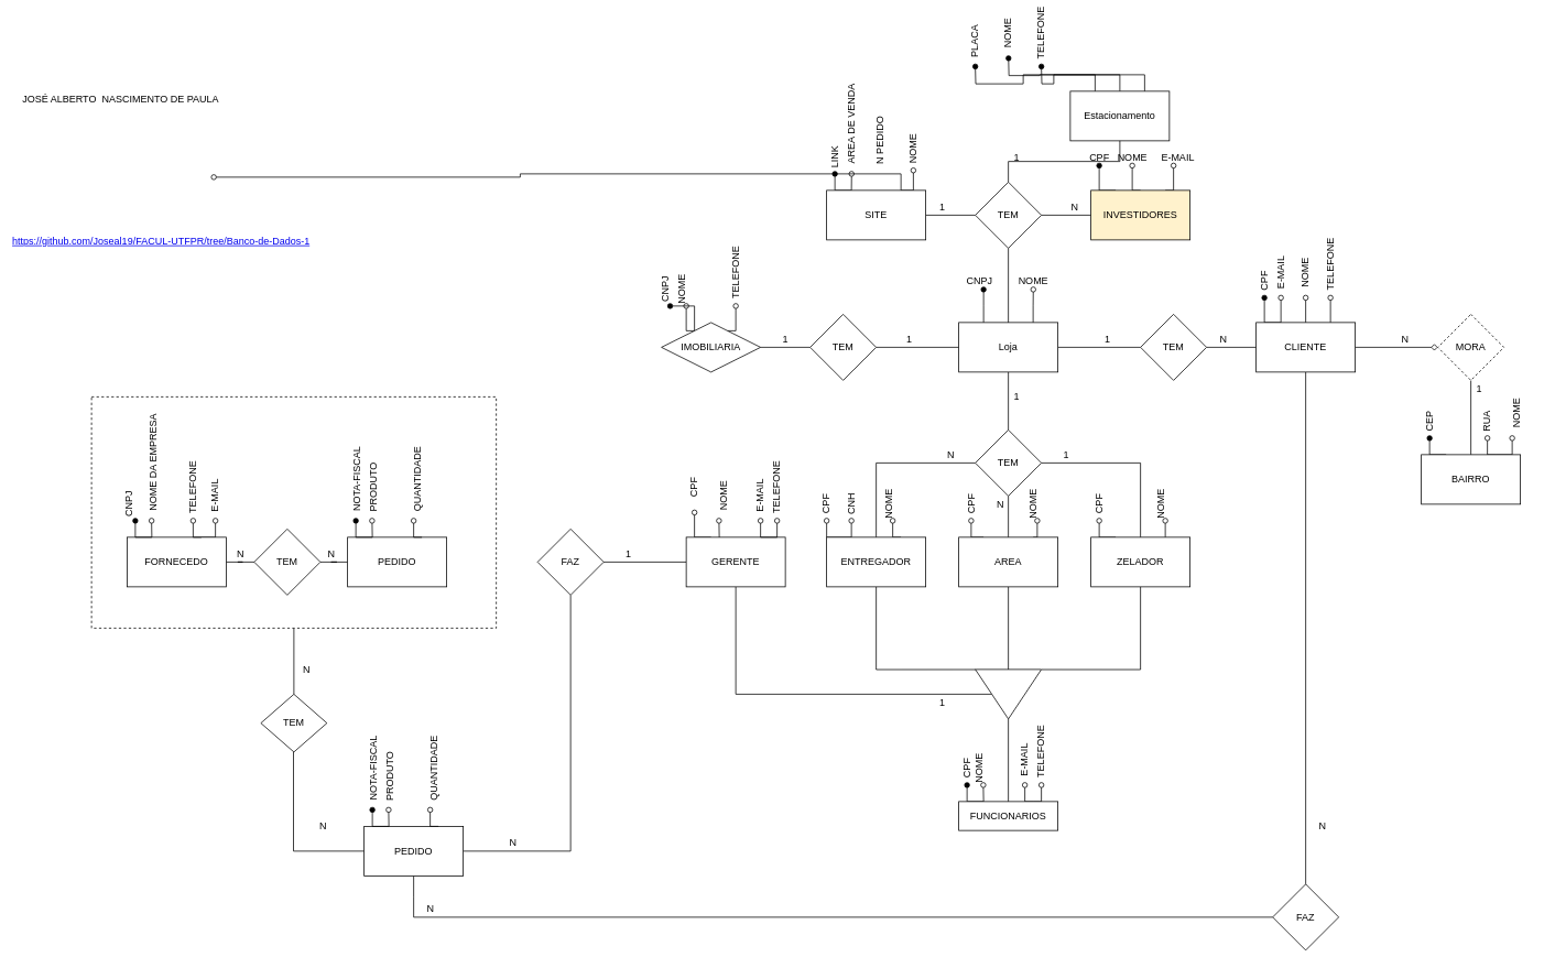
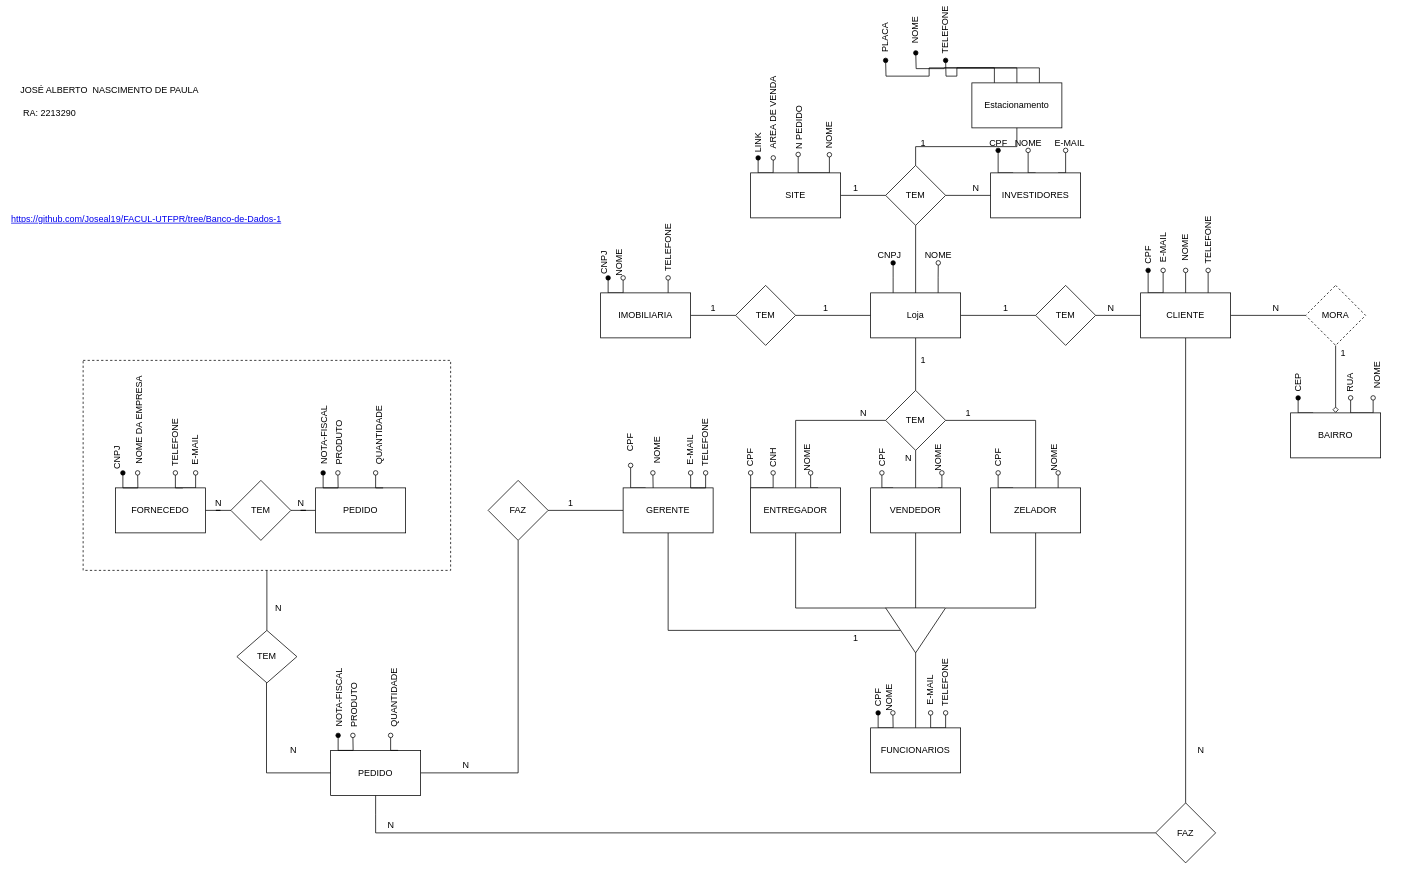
+ <mxCell id="173" value="RA: 2213290" style="text;html=1;align=center;verticalAlign=middle;resizable=0;points=[];autosize=1;strokeColor=none;fillColor=none;" vertex="1" parent="1"><mxGeometry x="20" y="130" width="90" height="20" as="geometry" /></mxCell>
- <mxCell id="31" style="edgeStyle=orthogonalEdgeStyle;rounded=0;orthogonalLoop=1;jettySize=auto;html=1;exitX=0.75;exitY=0;exitDx=0;exitDy=0;endArrow=oval;endFill=0;" edge="1" parent="1" source="33" target="174"><mxGeometry relative="1" as="geometry"><mxPoint x="1070" y="200" as="targetPoint" /></mxGeometry></mxCell>
+ <mxCell id="31" style="edgeStyle=orthogonalEdgeStyle;rounded=0;orthogonalLoop=1;jettySize=auto;html=1;exitX=0.75;exitY=0;exitDx=0;exitDy=0;endArrow=oval;endFill=0;entryX=-0.006;entryY=0.42;entryDx=0;entryDy=0;entryPerimeter=0;" edge="1" parent="1" source="33" target="36"><mxGeometry relative="1" as="geometry"><mxPoint x="1070" y="200" as="targetPoint" /></mxGeometry></mxCell>
- <mxCell id="25" value="INVESTIDORES" style="whiteSpace=wrap;html=1;fillColor=#fff2cc;" vertex="1" parent="1"><mxGeometry x="1320" y="220" width="120" height="60" as="geometry" /></mxCell>
+ <mxCell id="25" value="INVESTIDORES" style="whiteSpace=wrap;html=1;" vertex="1" parent="1"><mxGeometry x="1320" y="220" width="120" height="60" as="geometry" /></mxCell>
- <mxCell id="47" value="IMOBILIARIA" style="rhombus;whiteSpace=wrap;html=1;" vertex="1" parent="1"><mxGeometry x="800" y="380" width="120" height="60" as="geometry" /></mxCell>
+ <mxCell id="47" value="IMOBILIARIA" style="whiteSpace=wrap;html=1;rounded=0;" vertex="1" parent="1"><mxGeometry x="800" y="380" width="120" height="60" as="geometry" /></mxCell>
- <mxCell id="59" value="" style="edgeStyle=orthogonalEdgeStyle;rounded=0;orthogonalLoop=1;jettySize=auto;html=1;endArrow=diamond;endFill=0;" edge="1" parent="1" source="61" target="68"><mxGeometry relative="1" as="geometry" /></mxCell>
+ <mxCell id="59" value="" style="edgeStyle=orthogonalEdgeStyle;rounded=0;orthogonalLoop=1;jettySize=auto;html=1;endArrow=none;endFill=0;" edge="1" parent="1" source="61" target="68"><mxGeometry relative="1" as="geometry" /></mxCell>
- <mxCell id="67" value="" style="edgeStyle=orthogonalEdgeStyle;rounded=0;orthogonalLoop=1;jettySize=auto;html=1;endArrow=none;endFill=0;" edge="1" parent="1" source="68" target="72"><mxGeometry relative="1" as="geometry" /></mxCell>
+ <mxCell id="67" value="" style="edgeStyle=orthogonalEdgeStyle;rounded=0;orthogonalLoop=1;jettySize=auto;html=1;endArrow=diamond;endFill=0;" edge="1" parent="1" source="68" target="72"><mxGeometry relative="1" as="geometry" /></mxCell>
- <mxCell id="93" value="AREA" style="whiteSpace=wrap;html=1;rounded=0;" vertex="1" parent="1"><mxGeometry x="1160" y="640" width="120" height="60" as="geometry" /></mxCell>
+ <mxCell id="93" value="VENDEDOR" style="whiteSpace=wrap;html=1;rounded=0;" vertex="1" parent="1"><mxGeometry x="1160" y="640" width="120" height="60" as="geometry" /></mxCell>
- <mxCell id="112" value="FUNCIONARIOS" style="whiteSpace=wrap;html=1;" vertex="1" parent="1"><mxGeometry x="1160" y="960" width="120" height="35" as="geometry" /></mxCell>
+ <mxCell id="112" value="FUNCIONARIOS" style="whiteSpace=wrap;html=1;" vertex="1" parent="1"><mxGeometry x="1160" y="960" width="120" height="60" as="geometry" /></mxCell>
